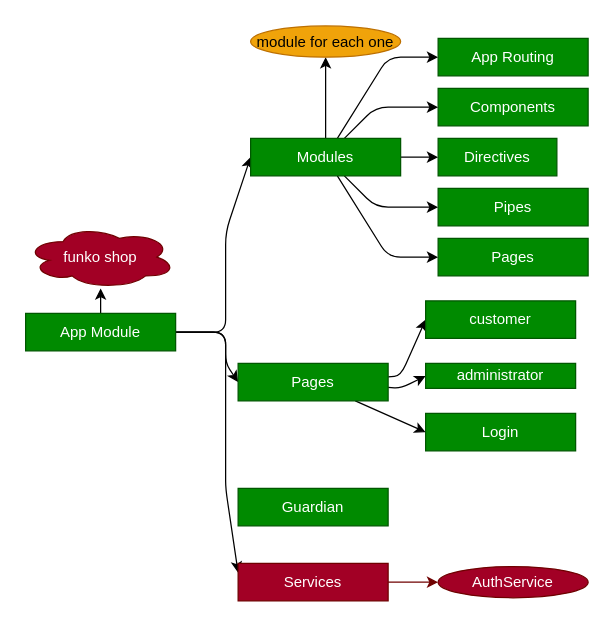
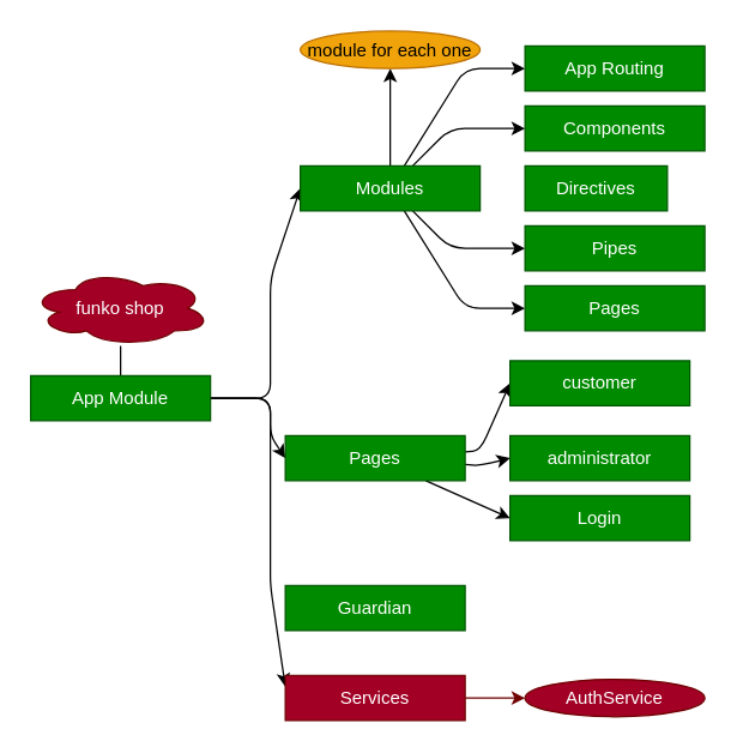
- <mxCell id="12" style="edgeStyle=none;html=1;" parent="1" source="17" target="18" edge="1"><mxGeometry relative="1" as="geometry" /></mxCell>
- <mxCell id="2" value="" style="edgeStyle=none;html=1;" parent="1" source="6" target="7" edge="1"><mxGeometry relative="1" as="geometry" /></mxCell>
+ <mxCell id="2" value="" style="edgeStyle=none;html=1;endArrow=none;" parent="1" source="6" target="7" edge="1"><mxGeometry relative="1" as="geometry" /></mxCell>
- <mxCell id="27" value="administrator" style="rounded=0;whiteSpace=wrap;html=1;fillColor=#008a00;fontColor=#ffffff;strokeColor=#005700;" parent="1" vertex="1"><mxGeometry x="340" y="290" width="120" height="20" as="geometry" /></mxCell>
+ <mxCell id="27" value="administrator" style="rounded=0;whiteSpace=wrap;html=1;fillColor=#008a00;fontColor=#ffffff;strokeColor=#005700;" parent="1" vertex="1"><mxGeometry x="340" y="290" width="120" height="30" as="geometry" /></mxCell>
